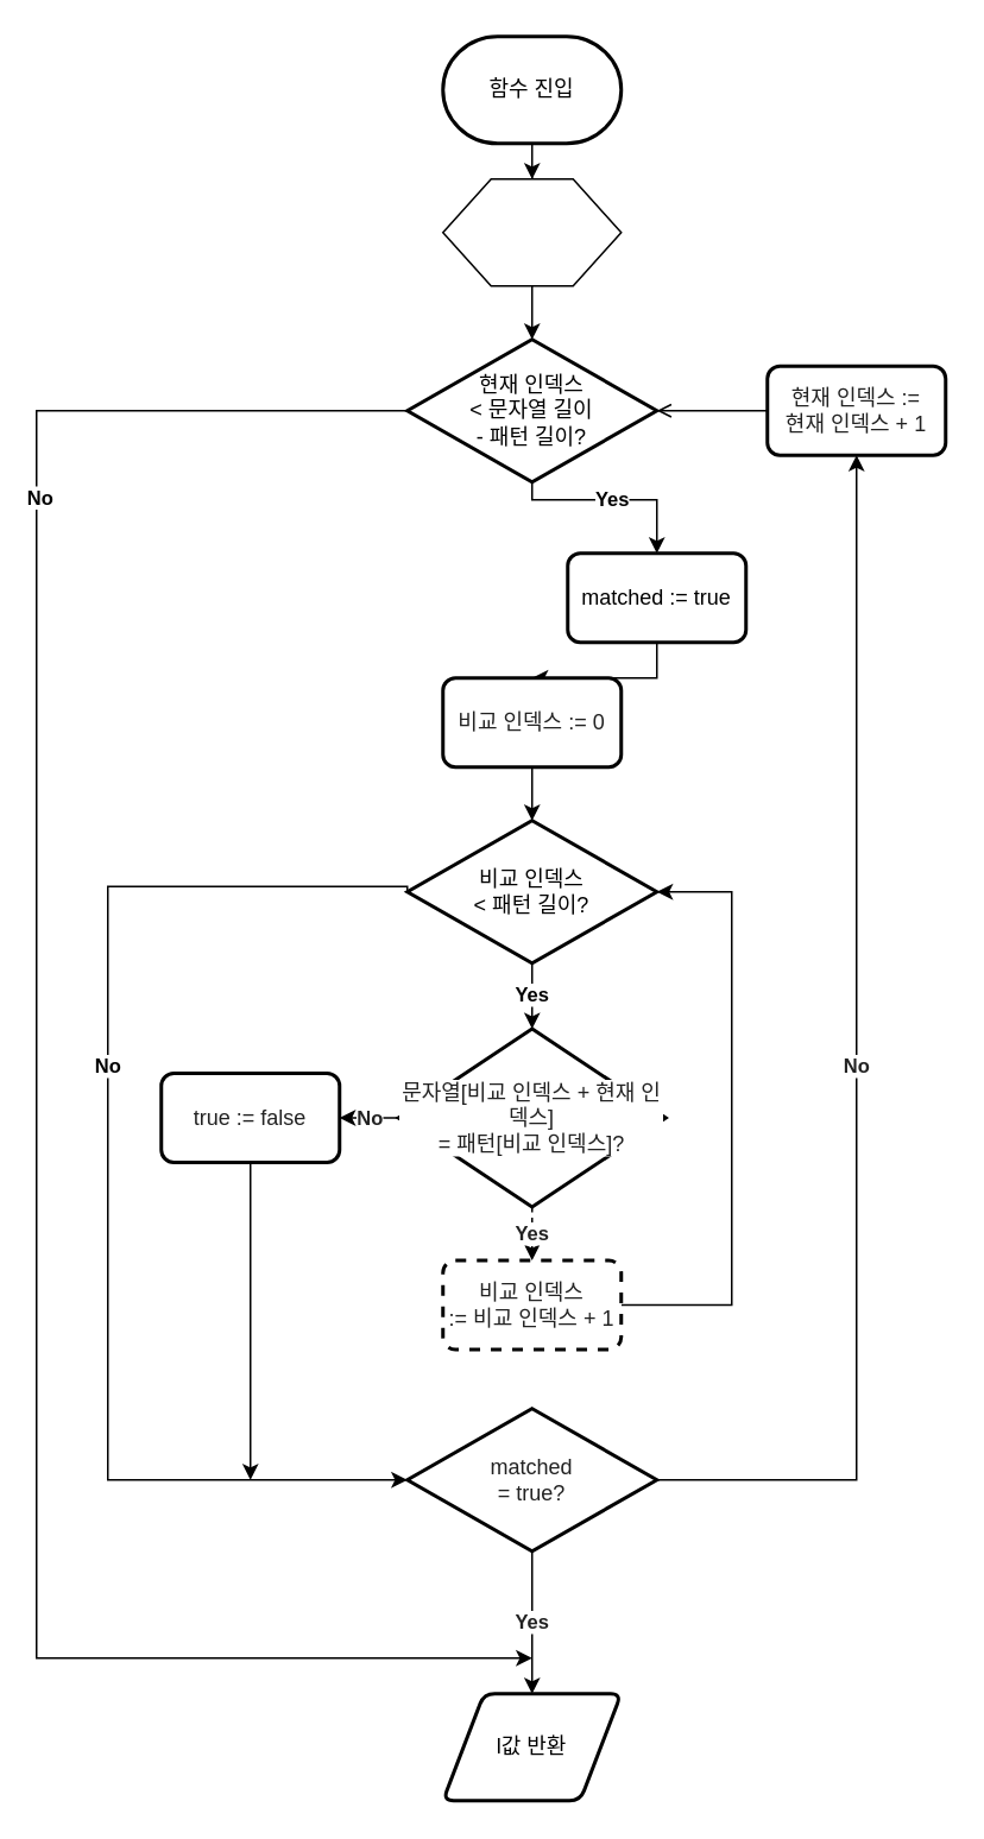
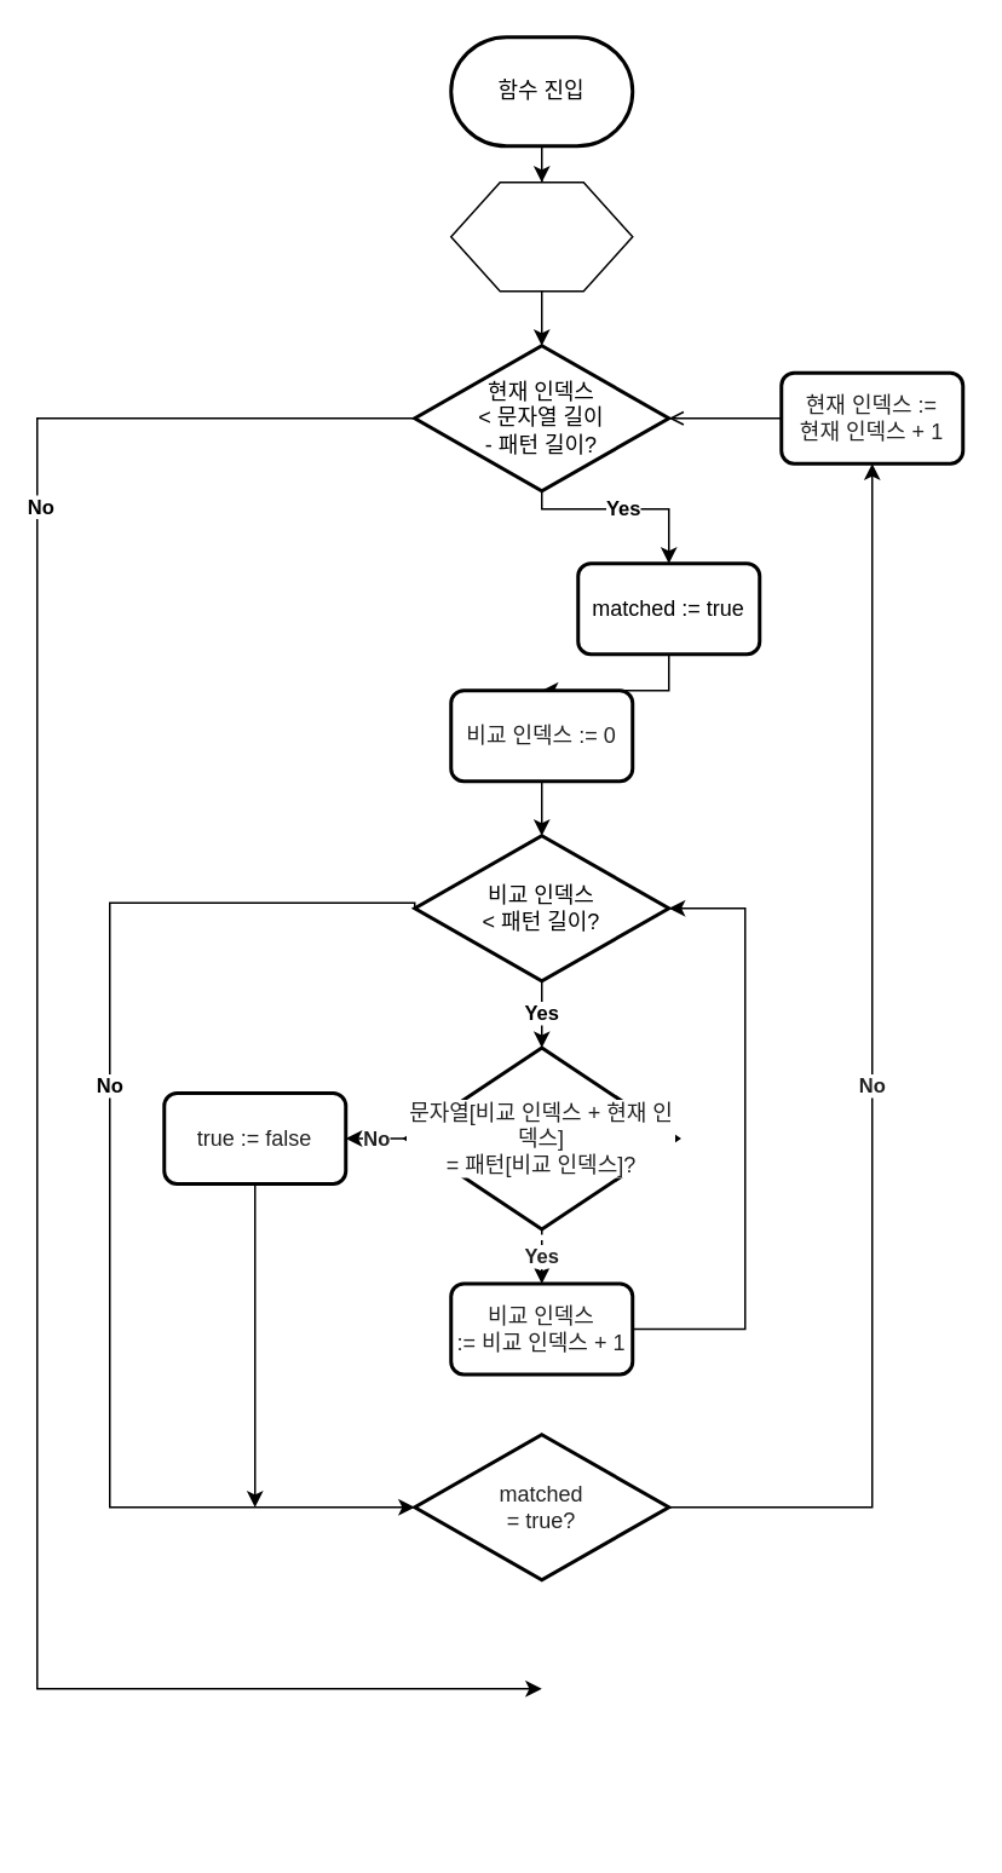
- <mxCell id="25" value="비교 인덱스&lt;br&gt;:= 비교 인덱스 + 1" style="rounded=1;whiteSpace=wrap;html=1;absoluteArcSize=1;arcSize=14;strokeWidth=2;labelBackgroundColor=default;fontColor=#222222;dashed=1;" vertex="1" parent="1"><mxGeometry x="248" y="706.84" width="100" height="50" as="geometry" /></mxCell>
+ <mxCell id="25" value="비교 인덱스&lt;br&gt;:= 비교 인덱스 + 1" style="rounded=1;whiteSpace=wrap;html=1;absoluteArcSize=1;arcSize=14;strokeWidth=2;labelBackgroundColor=default;fontColor=#222222;" vertex="1" parent="1"><mxGeometry x="248" y="706.84" width="100" height="50" as="geometry" /></mxCell>
- <mxCell id="28" value="Yes" style="edgeStyle=orthogonalEdgeStyle;rounded=0;orthogonalLoop=1;jettySize=auto;html=1;fontColor=#222222;fontStyle=1" edge="1" parent="1" source="30" target="16"><mxGeometry relative="1" as="geometry" /></mxCell>
- <mxCell id="16" value="l값 반환" style="shape=parallelogram;html=1;strokeWidth=2;perimeter=parallelogramPerimeter;whiteSpace=wrap;rounded=1;arcSize=12;size=0.23;" vertex="1" parent="1"><mxGeometry x="248" y="950" width="100" height="60" as="geometry" /></mxCell>
